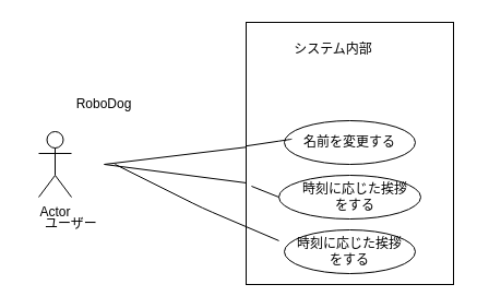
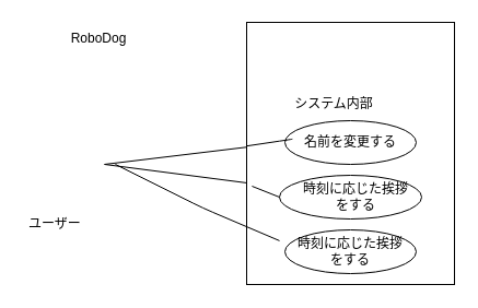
- <mxCell id="6" value="システム内部" style="text;html=1;align=center;verticalAlign=middle;whiteSpace=wrap;rounded=0;" parent="1" vertex="1"><mxGeometry x="265" y="30" width="80" height="30" as="geometry" /></mxCell>
+ <mxCell id="6" value="システム内部" style="text;html=1;align=center;verticalAlign=middle;whiteSpace=wrap;rounded=0;" parent="1" vertex="1"><mxGeometry x="265" y="80" width="80" height="30" as="geometry" /></mxCell>
- <mxCell id="14" value="RoboDog" style="text;html=1;align=center;verticalAlign=middle;whiteSpace=wrap;rounded=0;" vertex="1" parent="1"><mxGeometry x="65" y="80" width="60" height="30" as="geometry" /></mxCell>
+ <mxCell id="14" value="RoboDog" style="text;html=1;align=center;verticalAlign=middle;whiteSpace=wrap;rounded=0;" vertex="1" parent="1"><mxGeometry x="60" y="20" width="60" height="30" as="geometry" /></mxCell>
- <mxCell id="2" value="Actor" style="shape=umlActor;verticalLabelPosition=bottom;verticalAlign=top;html=1;outlineConnect=0;" parent="1" vertex="1"><mxGeometry x="35" y="120" width="30" height="60" as="geometry" /></mxCell>
- <mxCell id="11" value="ユーザー" style="text;html=1;align=center;verticalAlign=middle;whiteSpace=wrap;rounded=0;" parent="1" vertex="1"><mxGeometry x="35" y="190" width="60" height="30" as="geometry" /></mxCell>
+ <mxCell id="11" value="ユーザー" style="text;html=1;align=center;verticalAlign=middle;whiteSpace=wrap;rounded=0;" parent="1" vertex="1"><mxGeometry x="20" y="190" width="60" height="30" as="geometry" /></mxCell>
